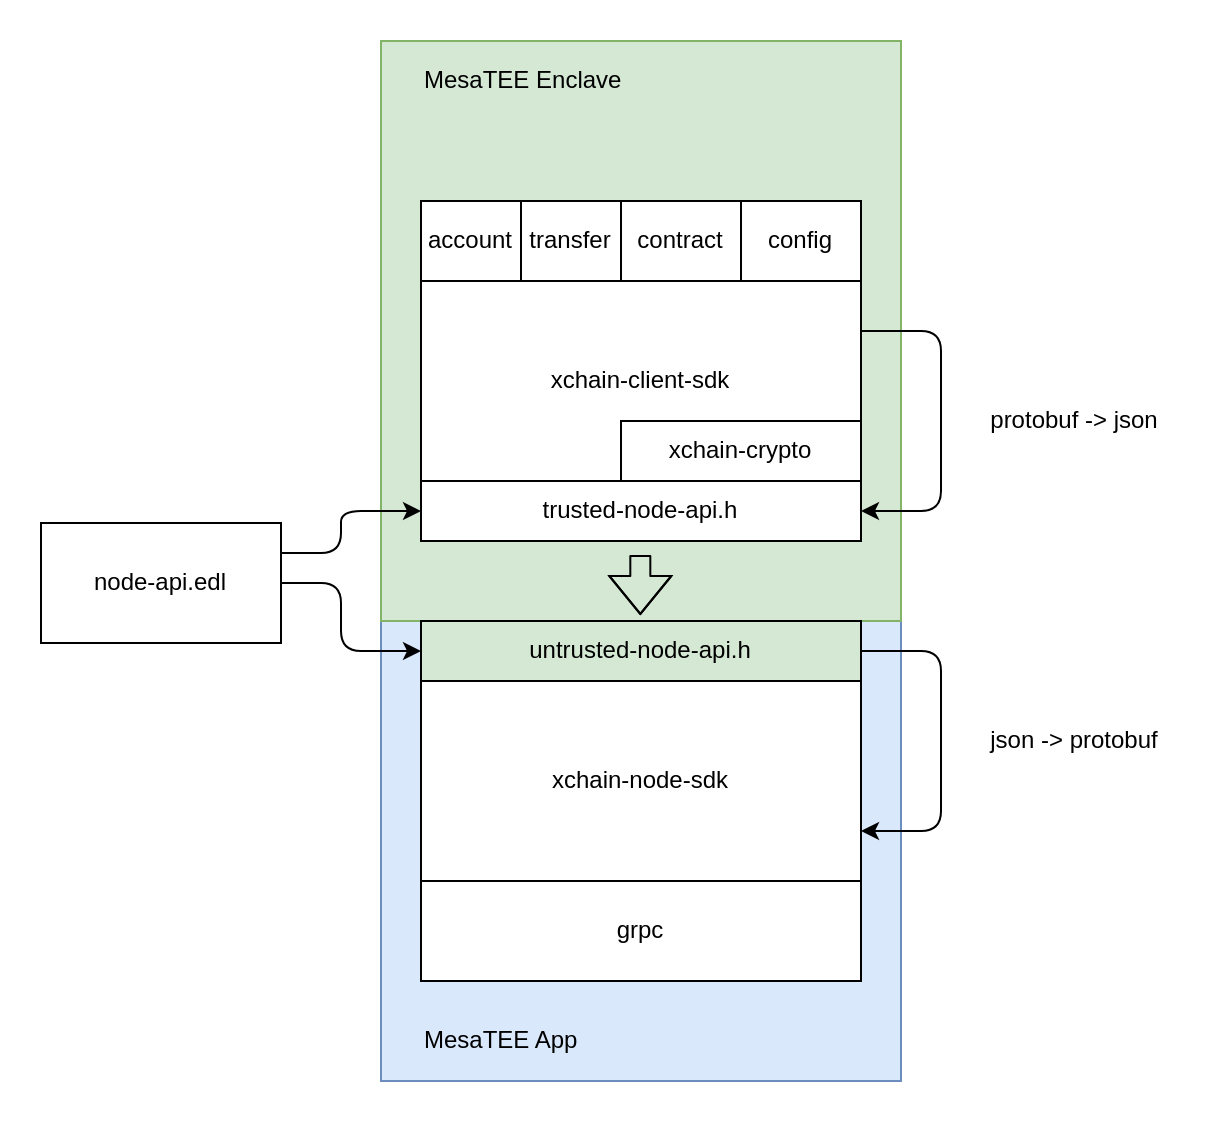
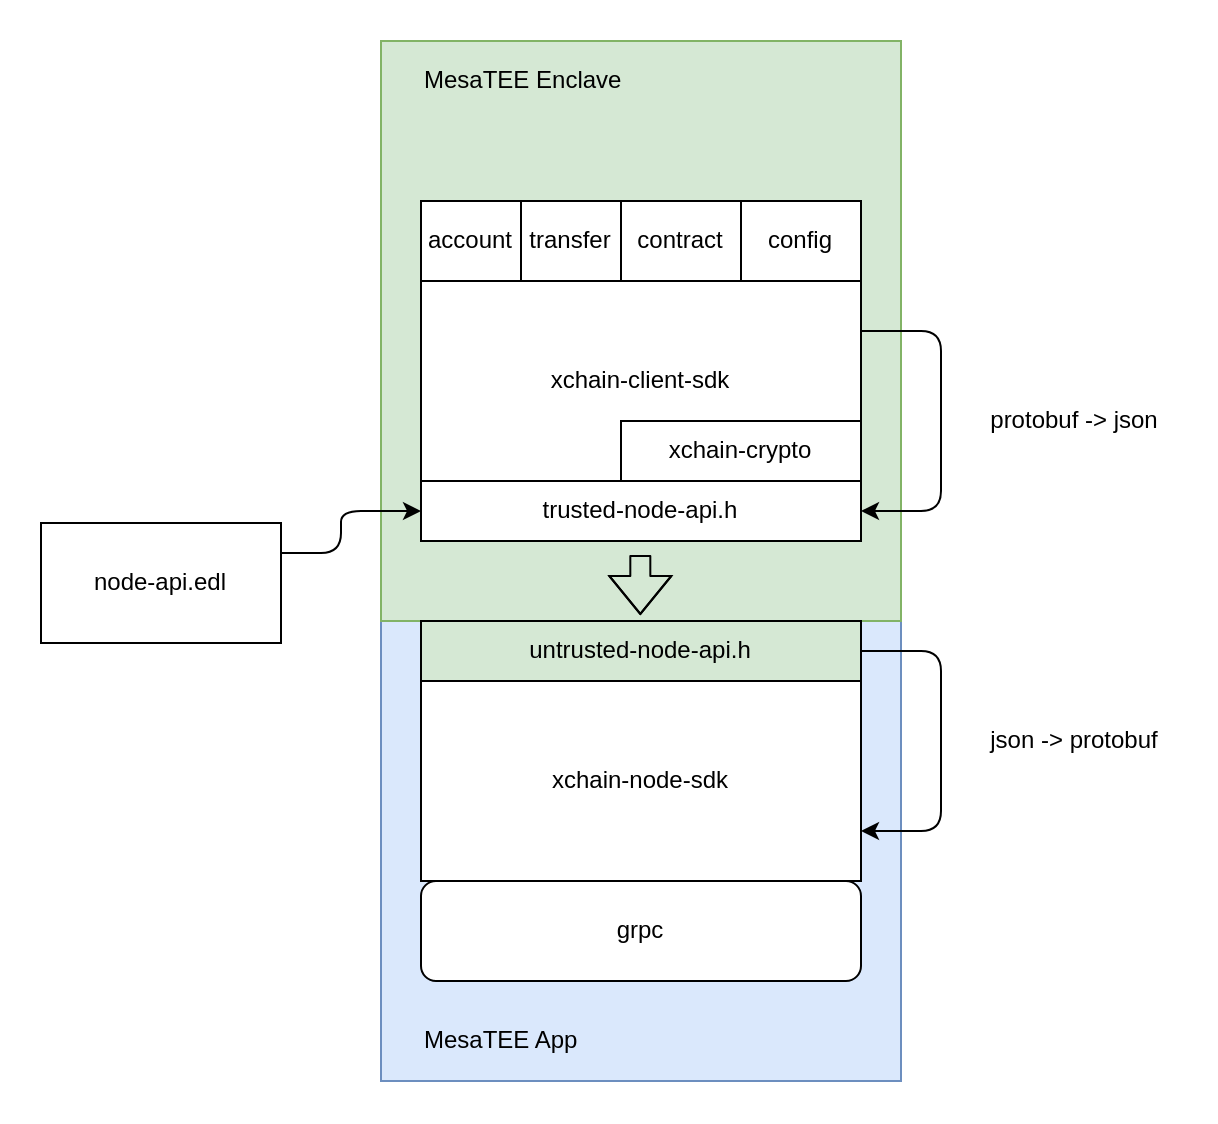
- <mxCell id="15" value="" style="endArrow=classic;html=1;exitX=1;exitY=0.5;exitDx=0;exitDy=0;entryX=0;entryY=0.5;entryDx=0;entryDy=0;edgeStyle=elbowEdgeStyle;" edge="1" parent="1" source="13" target="8"><mxGeometry width="50" height="50" relative="1" as="geometry"><mxPoint x="370" y="330" as="sourcePoint" /><mxPoint x="420" y="280" as="targetPoint" /><Array as="points"><mxPoint x="170" y="310" /></Array></mxGeometry></mxCell>
- <mxCell id="11" value="grpc" style="rounded=0;whiteSpace=wrap;html=1;" vertex="1" parent="1"><mxGeometry x="210" y="440" width="220" height="50" as="geometry" /></mxCell>
+ <mxCell id="11" value="grpc" style="whiteSpace=wrap;html=1;rounded=1;" vertex="1" parent="1"><mxGeometry x="210" y="440" width="220" height="50" as="geometry" /></mxCell>
